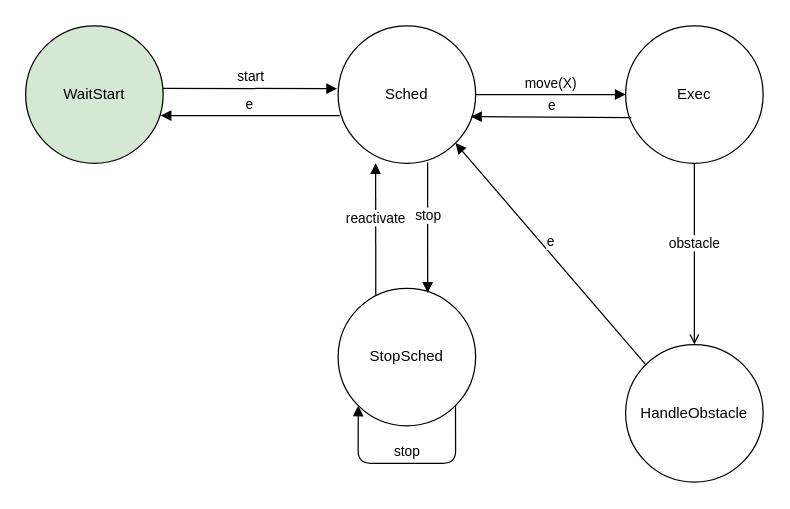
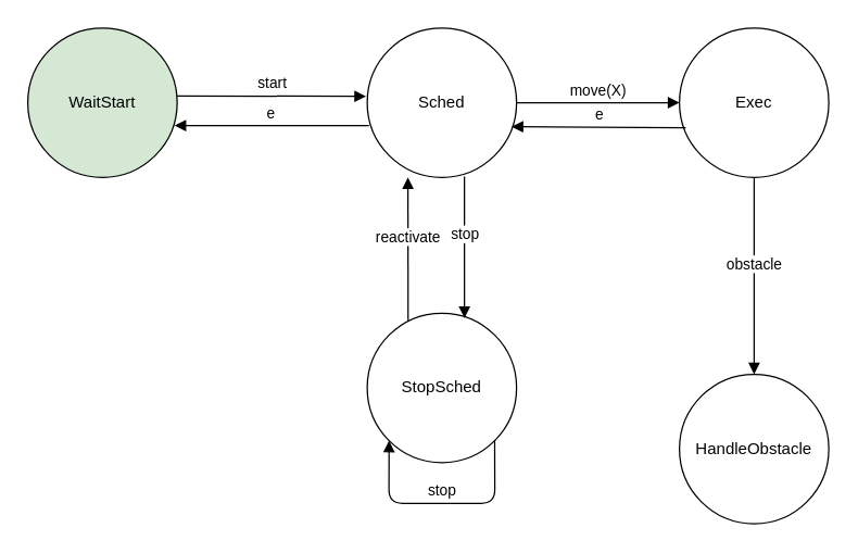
- <mxCell id="12" value="e" style="html=1;verticalAlign=bottom;endArrow=block;entryX=1;entryY=1;entryDx=0;entryDy=0;exitX=0;exitY=0;exitDx=0;exitDy=0;" parent="1" source="7" target="3" edge="1"><mxGeometry width="80" relative="1" as="geometry"><mxPoint x="410" y="105" as="sourcePoint" /><mxPoint x="530" y="105" as="targetPoint" /></mxGeometry></mxCell>
- <mxCell id="11" value="obstacle" style="html=1;verticalAlign=bottom;endArrow=open;entryX=0.5;entryY=0;entryDx=0;entryDy=0;exitX=0.5;exitY=1;exitDx=0;exitDy=0;" parent="1" source="4" target="7" edge="1"><mxGeometry width="80" relative="1" as="geometry"><mxPoint x="400" y="95" as="sourcePoint" /><mxPoint x="520" y="95" as="targetPoint" /></mxGeometry></mxCell>
+ <mxCell id="11" value="obstacle" style="html=1;verticalAlign=bottom;endArrow=block;entryX=0.5;entryY=0;entryDx=0;entryDy=0;exitX=0.5;exitY=1;exitDx=0;exitDy=0;" parent="1" source="4" target="7" edge="1"><mxGeometry width="80" relative="1" as="geometry"><mxPoint x="400" y="95" as="sourcePoint" /><mxPoint x="520" y="95" as="targetPoint" /></mxGeometry></mxCell>
